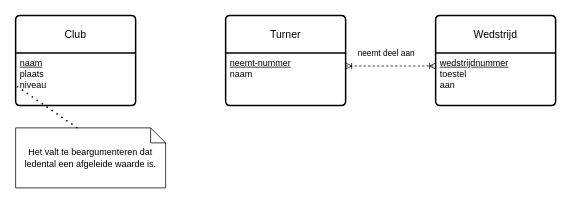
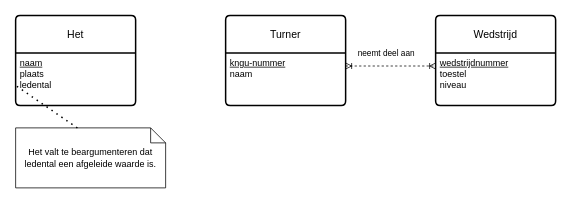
- <mxCell id="4" value="Club" style="swimlane;childLayout=stackLayout;horizontal=1;startSize=50;horizontalStack=0;rounded=1;fontSize=14;fontStyle=0;strokeWidth=2;resizeParent=0;resizeLast=1;shadow=0;dashed=0;align=center;arcSize=4;whiteSpace=wrap;html=1;" parent="1" vertex="1"><mxGeometry x="20" y="20" width="160" height="120" as="geometry" /></mxCell>
+ <mxCell id="4" value="Het" style="swimlane;childLayout=stackLayout;horizontal=1;startSize=50;horizontalStack=0;rounded=1;fontSize=14;fontStyle=0;strokeWidth=2;resizeParent=0;resizeLast=1;shadow=0;dashed=0;align=center;arcSize=4;whiteSpace=wrap;html=1;" parent="1" vertex="1"><mxGeometry x="20" y="20" width="160" height="120" as="geometry" /></mxCell>
- <mxCell id="3" value="&lt;u&gt;neemt-nummer&lt;/u&gt;&lt;div&gt;naam&lt;/div&gt;" style="align=left;strokeColor=none;fillColor=none;spacingLeft=4;spacingRight=4;fontSize=12;verticalAlign=top;resizable=0;rotatable=0;part=1;html=1;whiteSpace=wrap;" parent="2" vertex="1"><mxGeometry y="50" width="160" height="70" as="geometry" /></mxCell>
+ <mxCell id="3" value="&lt;u&gt;kngu-nummer&lt;/u&gt;&lt;div&gt;naam&lt;/div&gt;" style="align=left;strokeColor=none;fillColor=none;spacingLeft=4;spacingRight=4;fontSize=12;verticalAlign=top;resizable=0;rotatable=0;part=1;html=1;whiteSpace=wrap;" parent="2" vertex="1"><mxGeometry y="50" width="160" height="70" as="geometry" /></mxCell>
- <mxCell id="5" value="&lt;u&gt;naam&lt;/u&gt;&lt;div&gt;plaats&lt;/div&gt;&lt;div&gt;niveau&lt;/div&gt;" style="align=left;strokeColor=none;fillColor=none;spacingLeft=4;spacingRight=4;fontSize=12;verticalAlign=top;resizable=0;rotatable=0;part=1;html=1;whiteSpace=wrap;" parent="4" vertex="1"><mxGeometry y="50" width="160" height="70" as="geometry" /></mxCell>
+ <mxCell id="5" value="&lt;u&gt;naam&lt;/u&gt;&lt;div&gt;plaats&lt;/div&gt;&lt;div&gt;ledental&lt;/div&gt;" style="align=left;strokeColor=none;fillColor=none;spacingLeft=4;spacingRight=4;fontSize=12;verticalAlign=top;resizable=0;rotatable=0;part=1;html=1;whiteSpace=wrap;" parent="4" vertex="1"><mxGeometry y="50" width="160" height="70" as="geometry" /></mxCell>
- <mxCell id="7" value="&lt;u&gt;wedstrijdnummer&lt;/u&gt;&lt;div&gt;toestel&lt;/div&gt;&lt;div&gt;aan&lt;/div&gt;" style="align=left;strokeColor=none;fillColor=none;spacingLeft=4;spacingRight=4;fontSize=12;verticalAlign=top;resizable=0;rotatable=0;part=1;html=1;whiteSpace=wrap;" parent="6" vertex="1"><mxGeometry y="50" width="160" height="70" as="geometry" /></mxCell>
+ <mxCell id="7" value="&lt;u&gt;wedstrijdnummer&lt;/u&gt;&lt;div&gt;toestel&lt;/div&gt;&lt;div&gt;niveau&lt;/div&gt;" style="align=left;strokeColor=none;fillColor=none;spacingLeft=4;spacingRight=4;fontSize=12;verticalAlign=top;resizable=0;rotatable=0;part=1;html=1;whiteSpace=wrap;" parent="6" vertex="1"><mxGeometry y="50" width="160" height="70" as="geometry" /></mxCell>
